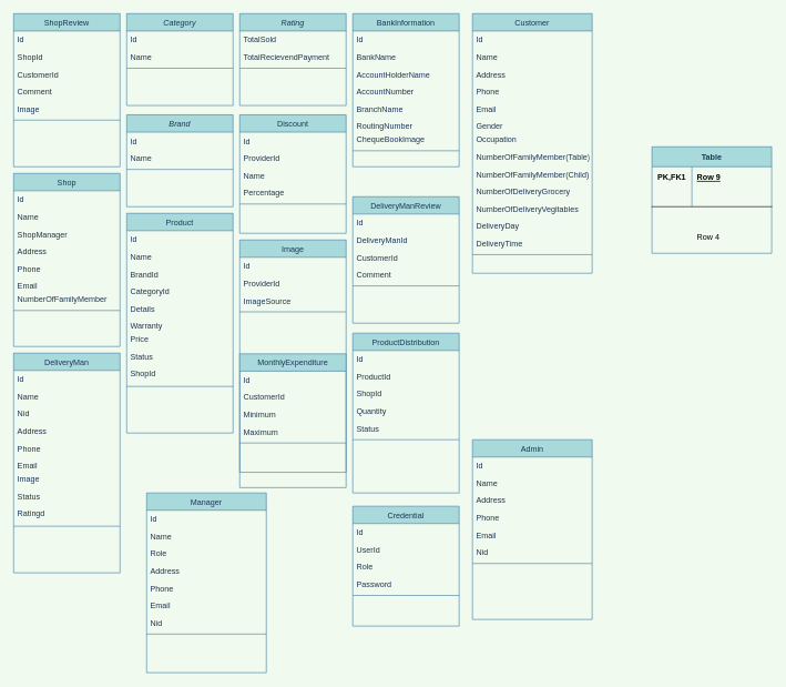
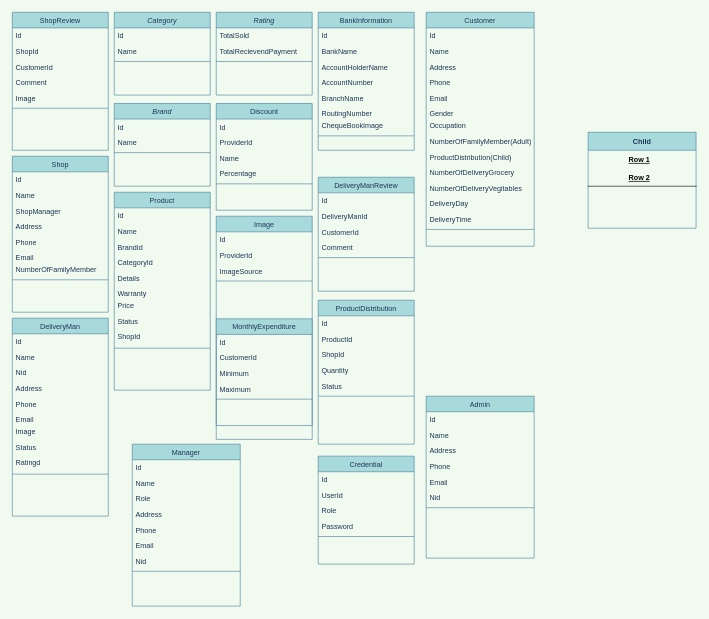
- <mxCell id="99" value="NumberOfFamilyMember(Table)" style="text;align=left;verticalAlign=top;spacingLeft=4;spacingRight=4;overflow=hidden;rotatable=0;points=[[0,0.5],[1,0.5]];portConstraint=eastwest;fontColor=#1D3557;" parent="91" vertex="1"><mxGeometry y="202" width="180" height="26" as="geometry" /></mxCell>
+ <mxCell id="99" value="NumberOfFamilyMember(Adult)" style="text;align=left;verticalAlign=top;spacingLeft=4;spacingRight=4;overflow=hidden;rotatable=0;points=[[0,0.5],[1,0.5]];portConstraint=eastwest;fontColor=#1D3557;" parent="91" vertex="1"><mxGeometry y="202" width="180" height="26" as="geometry" /></mxCell>
- <mxCell id="129" value="Table" style="shape=table;startSize=30;container=1;collapsible=1;childLayout=tableLayout;fixedRows=1;rowLines=0;fontStyle=1;align=center;resizeLast=1;rounded=0;sketch=0;fontColor=#1D3557;strokeColor=#457B9D;fillColor=#A8DADC;" vertex="1" parent="1"><mxGeometry x="980" y="220" width="180" height="160" as="geometry" /></mxCell>
+ <mxCell id="129" value="Child" style="shape=table;startSize=30;container=1;collapsible=1;childLayout=tableLayout;fixedRows=1;rowLines=0;fontStyle=1;align=center;resizeLast=1;rounded=0;sketch=0;fontColor=#1D3557;strokeColor=#457B9D;fillColor=#A8DADC;" vertex="1" parent="1"><mxGeometry x="980" y="220" width="180" height="160" as="geometry" /></mxCell>
- <mxCell id="100" value="NumberOfFamilyMember(Child)" style="text;align=left;verticalAlign=top;spacingLeft=4;spacingRight=4;overflow=hidden;rotatable=0;points=[[0,0.5],[1,0.5]];portConstraint=eastwest;fontColor=#1D3557;" parent="91" vertex="1"><mxGeometry y="228" width="180" height="26" as="geometry" /></mxCell>
+ <mxCell id="100" value="ProductDistribution(Child)" style="text;align=left;verticalAlign=top;spacingLeft=4;spacingRight=4;overflow=hidden;rotatable=0;points=[[0,0.5],[1,0.5]];portConstraint=eastwest;fontColor=#1D3557;" parent="91" vertex="1"><mxGeometry y="228" width="180" height="26" as="geometry" /></mxCell>
- <mxCell id="131" value="PK,FK1" style="shape=partialRectangle;connectable=0;fillColor=none;top=0;left=0;bottom=0;right=0;fontStyle=1;overflow=hidden;" vertex="1" parent="130"><mxGeometry width="60" height="30" as="geometry" /></mxCell>
- <mxCell id="132" value="Row 9" style="shape=partialRectangle;connectable=0;fillColor=none;top=0;left=0;bottom=0;right=0;align=left;spacingLeft=6;fontStyle=5;overflow=hidden;" vertex="1" parent="130"><mxGeometry x="60" width="120" height="30" as="geometry" /></mxCell>
+ <mxCell id="132" value="Row 1" style="shape=partialRectangle;connectable=0;fillColor=none;top=0;left=0;bottom=0;right=0;align=left;spacingLeft=6;fontStyle=5;overflow=hidden;" vertex="1" parent="130"><mxGeometry x="60" width="120" height="30" as="geometry" /></mxCell>
+ <mxCell id="134" value="Row 2" style="shape=partialRectangle;connectable=0;fillColor=none;top=0;left=0;bottom=0;right=0;align=left;spacingLeft=6;fontStyle=5;overflow=hidden;" vertex="1" parent="133"><mxGeometry x="60" width="120" height="30" as="geometry" /></mxCell>
- <mxCell id="139" value="Row 4" style="shape=partialRectangle;connectable=0;fillColor=none;top=0;left=0;bottom=0;right=0;align=left;spacingLeft=6;overflow=hidden;" vertex="1" parent="137"><mxGeometry x="60" width="120" height="30" as="geometry" /></mxCell>
